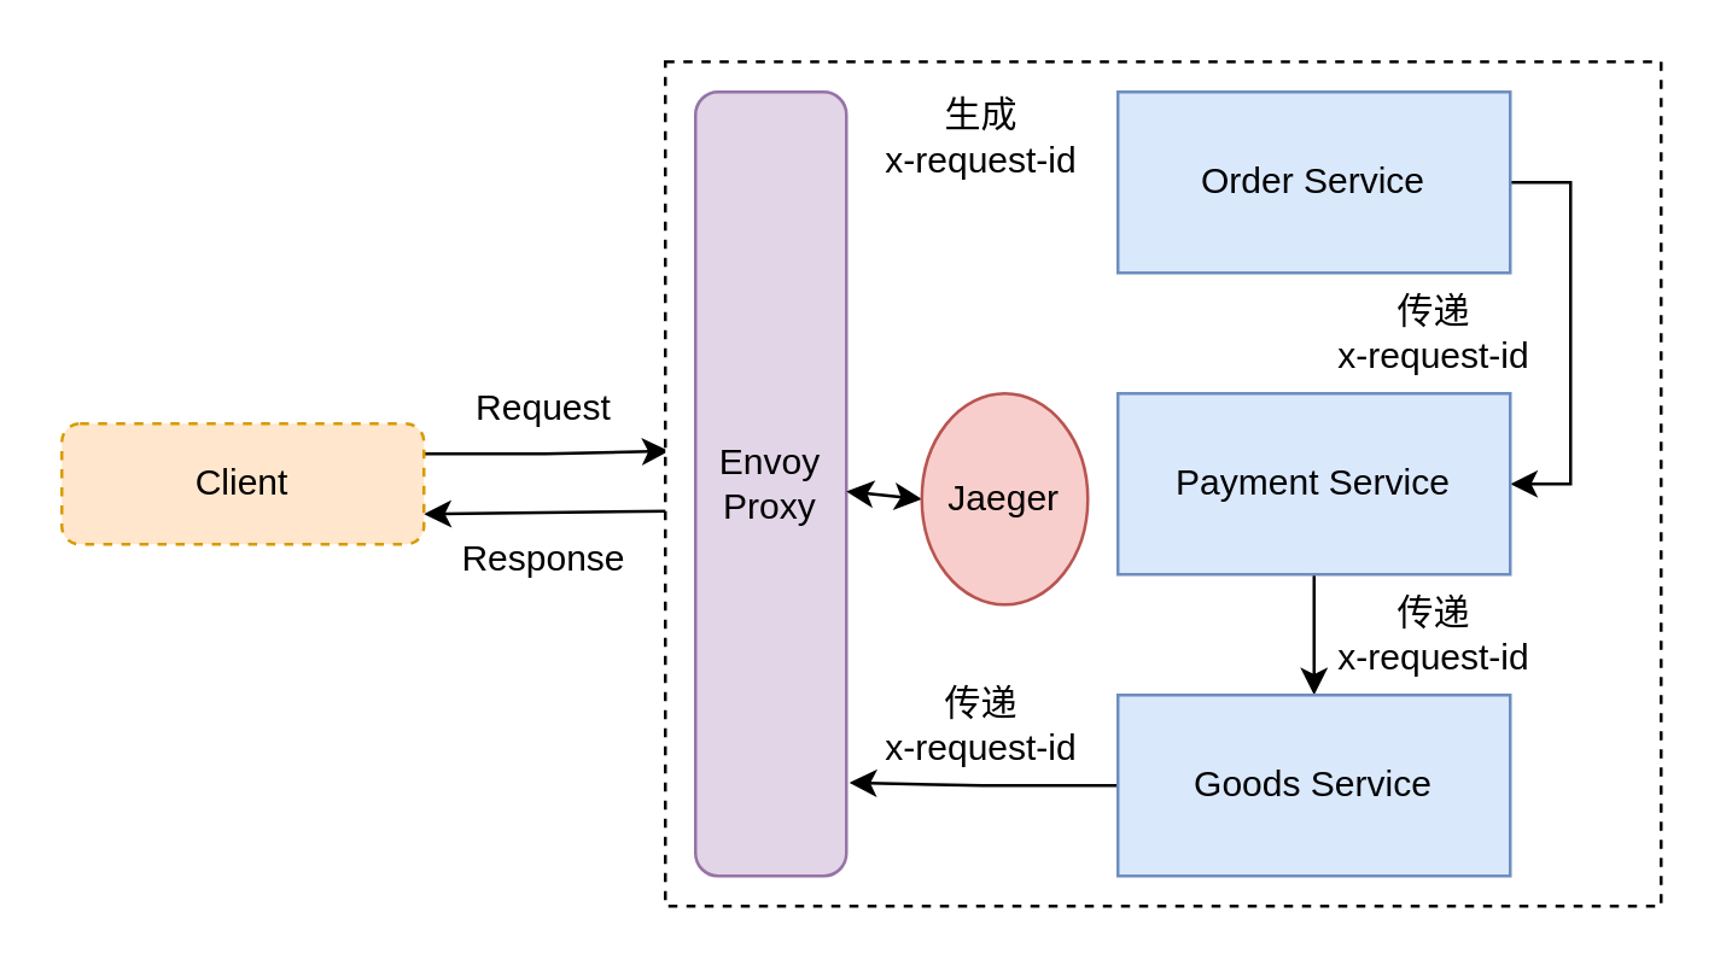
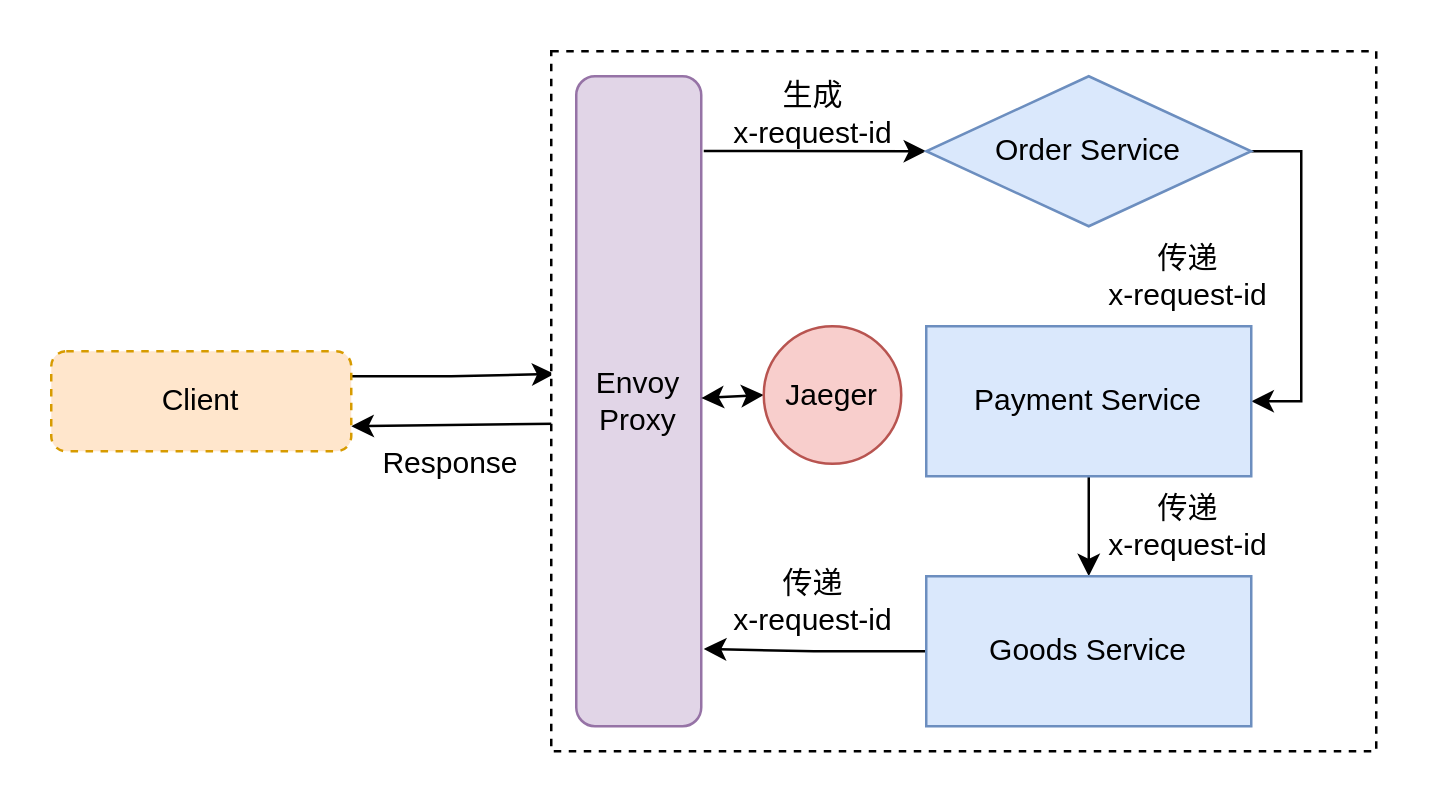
+ <mxCell id="7" style="edgeStyle=none;rounded=0;orthogonalLoop=1;jettySize=auto;html=1;exitX=0;exitY=0.5;exitDx=0;exitDy=0;entryX=1.02;entryY=0.115;entryDx=0;entryDy=0;entryPerimeter=0;startArrow=classic;startFill=1;endArrow=none;endFill=0;" edge="1" parent="1" source="9" target="6"><mxGeometry relative="1" as="geometry" /></mxCell>
- <mxCell id="9" value="Order Service" style="rounded=0;whiteSpace=wrap;html=1;shadow=0;sketch=0;fillColor=#dae8fc;strokeColor=#6c8ebf;" vertex="1" parent="1"><mxGeometry x="370" y="30" width="130" height="60" as="geometry" /></mxCell>
+ <mxCell id="9" value="Order Service" style="rhombus;whiteSpace=wrap;html=1;shadow=0;sketch=0;fillColor=#dae8fc;strokeColor=#6c8ebf;" vertex="1" parent="1"><mxGeometry x="370" y="30" width="130" height="60" as="geometry" /></mxCell>
- <mxCell id="20" value="Request" style="text;html=1;strokeColor=none;fillColor=none;align=center;verticalAlign=middle;whiteSpace=wrap;rounded=0;shadow=0;sketch=0;" vertex="1" parent="1"><mxGeometry x="150" y="120" width="60" height="30" as="geometry" /></mxCell>
- <mxCell id="19" value="Jaeger" style="ellipse;whiteSpace=wrap;html=1;aspect=fixed;rounded=0;shadow=0;sketch=0;fillColor=#f8cecc;strokeColor=#b85450;" vertex="1" parent="1"><mxGeometry x="305" y="130" width="55" height="70" as="geometry" /></mxCell>
+ <mxCell id="19" value="Jaeger" style="ellipse;whiteSpace=wrap;html=1;aspect=fixed;rounded=0;shadow=0;sketch=0;fillColor=#f8cecc;strokeColor=#b85450;" vertex="1" parent="1"><mxGeometry x="305" y="130" width="55" height="55" as="geometry" /></mxCell>
